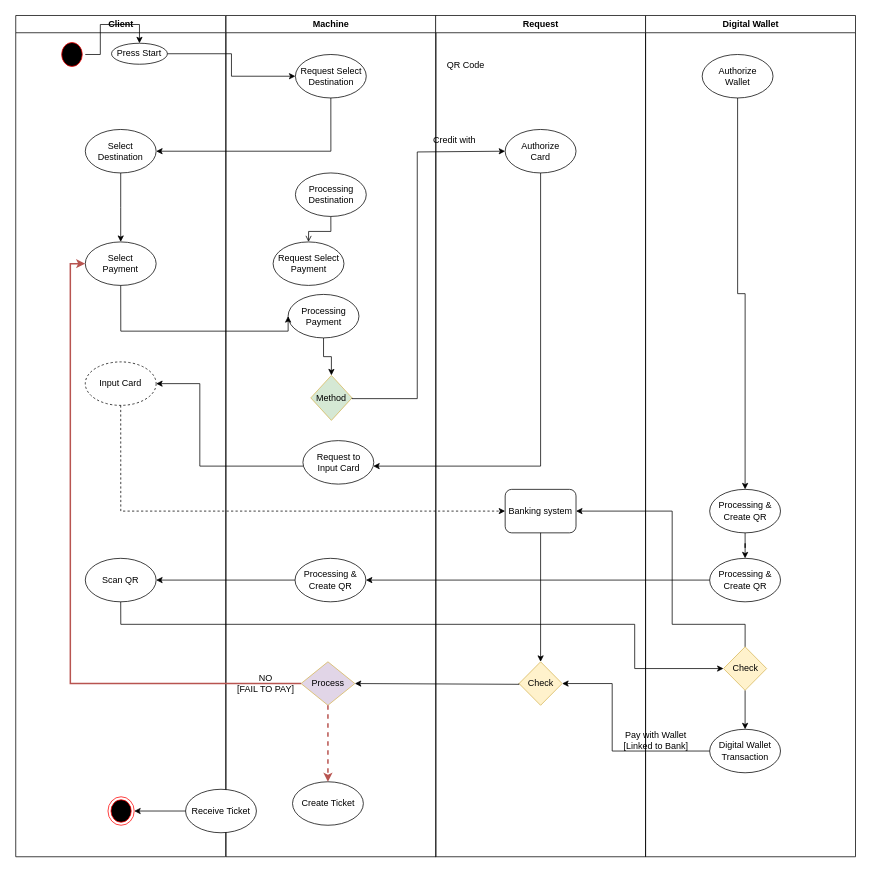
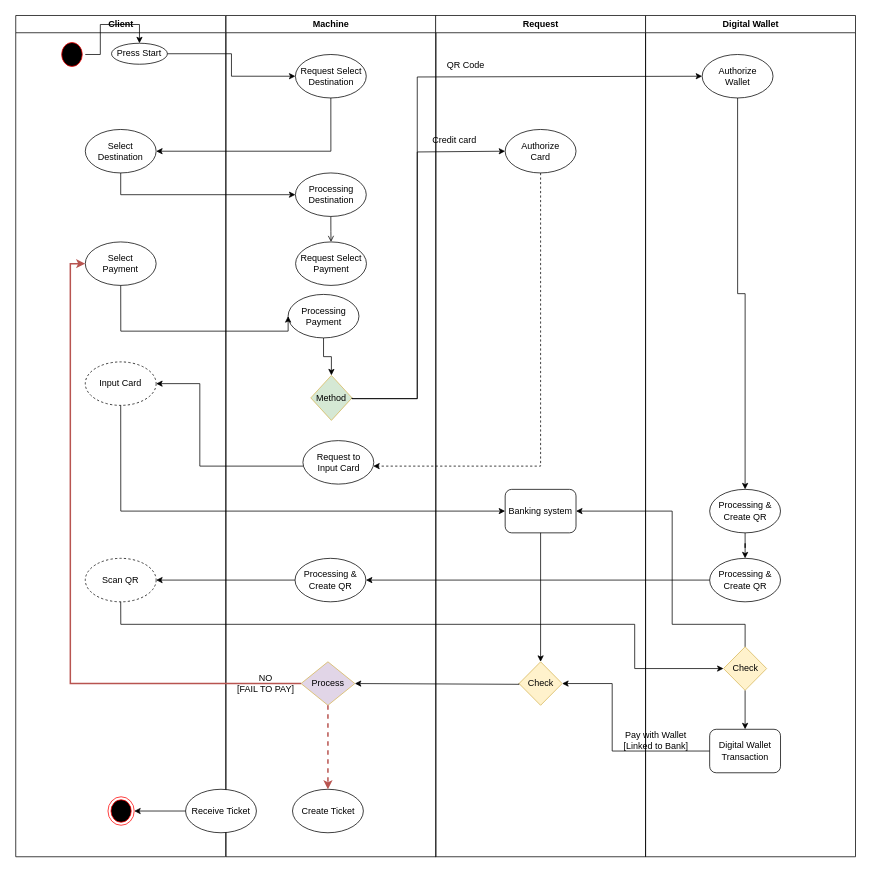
+ <mxCell id="44" style="edgeStyle=orthogonalEdgeStyle;rounded=0;orthogonalLoop=1;jettySize=auto;html=1;exitX=1;exitY=0.5;exitDx=0;exitDy=0;entryX=0;entryY=0.5;entryDx=0;entryDy=0;" edge="1" parent="1" source="17" target="31"><mxGeometry relative="1" as="geometry"><Array as="points"><mxPoint x="556" y="531" /><mxPoint x="556" y="102" /></Array></mxGeometry></mxCell>
- <mxCell id="24" value="Credit with" style="text;html=1;strokeColor=none;fillColor=none;align=center;verticalAlign=middle;whiteSpace=wrap;rounded=0;" vertex="1" parent="22"><mxGeometry x="-14.5" y="152" width="80" height="30" as="geometry" /></mxCell>
+ <mxCell id="24" value="Credit card" style="text;html=1;strokeColor=none;fillColor=none;align=center;verticalAlign=middle;whiteSpace=wrap;rounded=0;" vertex="1" parent="22"><mxGeometry x="-14.5" y="152" width="80" height="30" as="geometry" /></mxCell>
- <mxCell id="41" style="edgeStyle=orthogonalEdgeStyle;rounded=0;orthogonalLoop=1;jettySize=auto;html=1;exitX=0.5;exitY=1;exitDx=0;exitDy=0;" edge="1" parent="1" source="6" target="7"><mxGeometry relative="1" as="geometry" /></mxCell>
+ <mxCell id="41" style="edgeStyle=orthogonalEdgeStyle;rounded=0;orthogonalLoop=1;jettySize=auto;html=1;exitX=0.5;exitY=1;exitDx=0;exitDy=0;entryX=0;entryY=0.5;entryDx=0;entryDy=0;" edge="1" parent="1" source="6" target="13"><mxGeometry relative="1" as="geometry" /></mxCell>
- <mxCell id="14" value="Request Select&lt;br&gt;Payment" style="ellipse;whiteSpace=wrap;html=1;fillColor=rgb(255, 255, 255);strokeColor=rgb(0, 0, 0);fontColor=rgb(0, 0, 0);" vertex="1" parent="10"><mxGeometry x="62.75" y="302" width="94.5" height="58" as="geometry" /></mxCell>
+ <mxCell id="14" value="Request Select&lt;br&gt;Payment" style="ellipse;whiteSpace=wrap;html=1;fillColor=rgb(255, 255, 255);strokeColor=rgb(0, 0, 0);fontColor=rgb(0, 0, 0);" vertex="1" parent="10"><mxGeometry x="92.75" y="302" width="94.5" height="58" as="geometry" /></mxCell>
- <mxCell id="45" value="" style="edgeStyle=orthogonalEdgeStyle;rounded=0;orthogonalLoop=1;jettySize=auto;html=1;exitX=0.5;exitY=1;exitDx=0;exitDy=0;" edge="1" parent="1" source="23" target="18"><mxGeometry relative="1" as="geometry"><Array as="points"><mxPoint x="721" y="621" /></Array></mxGeometry></mxCell>
+ <mxCell id="45" value="" style="edgeStyle=orthogonalEdgeStyle;rounded=0;orthogonalLoop=1;jettySize=auto;html=1;exitX=0.5;exitY=1;exitDx=0;exitDy=0;dashed=1;" edge="1" parent="1" source="23" target="18"><mxGeometry relative="1" as="geometry"><Array as="points"><mxPoint x="721" y="621" /></Array></mxGeometry></mxCell>
- <mxCell id="47" value="" style="edgeStyle=orthogonalEdgeStyle;rounded=0;orthogonalLoop=1;jettySize=auto;html=1;dashed=1;" edge="1" parent="1" source="8" target="26"><mxGeometry relative="1" as="geometry"><Array as="points"><mxPoint x="161" y="681" /></Array></mxGeometry></mxCell>
+ <mxCell id="47" value="" style="edgeStyle=orthogonalEdgeStyle;rounded=0;orthogonalLoop=1;jettySize=auto;html=1;" edge="1" parent="1" source="8" target="26"><mxGeometry relative="1" as="geometry"><Array as="points"><mxPoint x="161" y="681" /></Array></mxGeometry></mxCell>
- <mxCell id="9" value="Scan QR" style="ellipse;whiteSpace=wrap;html=1;fillColor=rgb(255, 255, 255);strokeColor=rgb(0, 0, 0);fontColor=rgb(0, 0, 0);" vertex="1" parent="2"><mxGeometry x="92.75" y="724" width="94.5" height="58" as="geometry" /></mxCell>
+ <mxCell id="9" value="Scan QR" style="ellipse;whiteSpace=wrap;html=1;fillColor=rgb(255, 255, 255);strokeColor=rgb(0, 0, 0);fontColor=rgb(0, 0, 0);dashed=1;" vertex="1" parent="2"><mxGeometry x="92.75" y="724" width="94.5" height="58" as="geometry" /></mxCell>
- <mxCell id="37" value="Digital Wallet&lt;br&gt;Transaction" style="ellipse;whiteSpace=wrap;html=1;fillColor=rgb(255, 255, 255);strokeColor=rgb(0, 0, 0);fontColor=rgb(0, 0, 0);" vertex="1" parent="29"><mxGeometry x="85.5" y="952" width="94.5" height="58" as="geometry" /></mxCell>
+ <mxCell id="37" value="Digital Wallet&lt;br&gt;Transaction" style="whiteSpace=wrap;html=1;fillColor=rgb(255, 255, 255);strokeColor=rgb(0, 0, 0);fontColor=rgb(0, 0, 0);rounded=1;" vertex="1" parent="29"><mxGeometry x="85.5" y="952" width="94.5" height="58" as="geometry" /></mxCell>
- <mxCell id="55" value="Create Ticket" style="ellipse;whiteSpace=wrap;html=1;fillColor=rgb(255, 255, 255);strokeColor=rgb(0, 0, 0);fontColor=rgb(0, 0, 0);" vertex="1" parent="1"><mxGeometry x="389.63" y="1042" width="94.5" height="58" as="geometry" /></mxCell>
+ <mxCell id="55" value="Create Ticket" style="ellipse;whiteSpace=wrap;html=1;fillColor=rgb(255, 255, 255);strokeColor=rgb(0, 0, 0);fontColor=rgb(0, 0, 0);" vertex="1" parent="1"><mxGeometry x="389.63" y="1052" width="94.5" height="58" as="geometry" /></mxCell>
